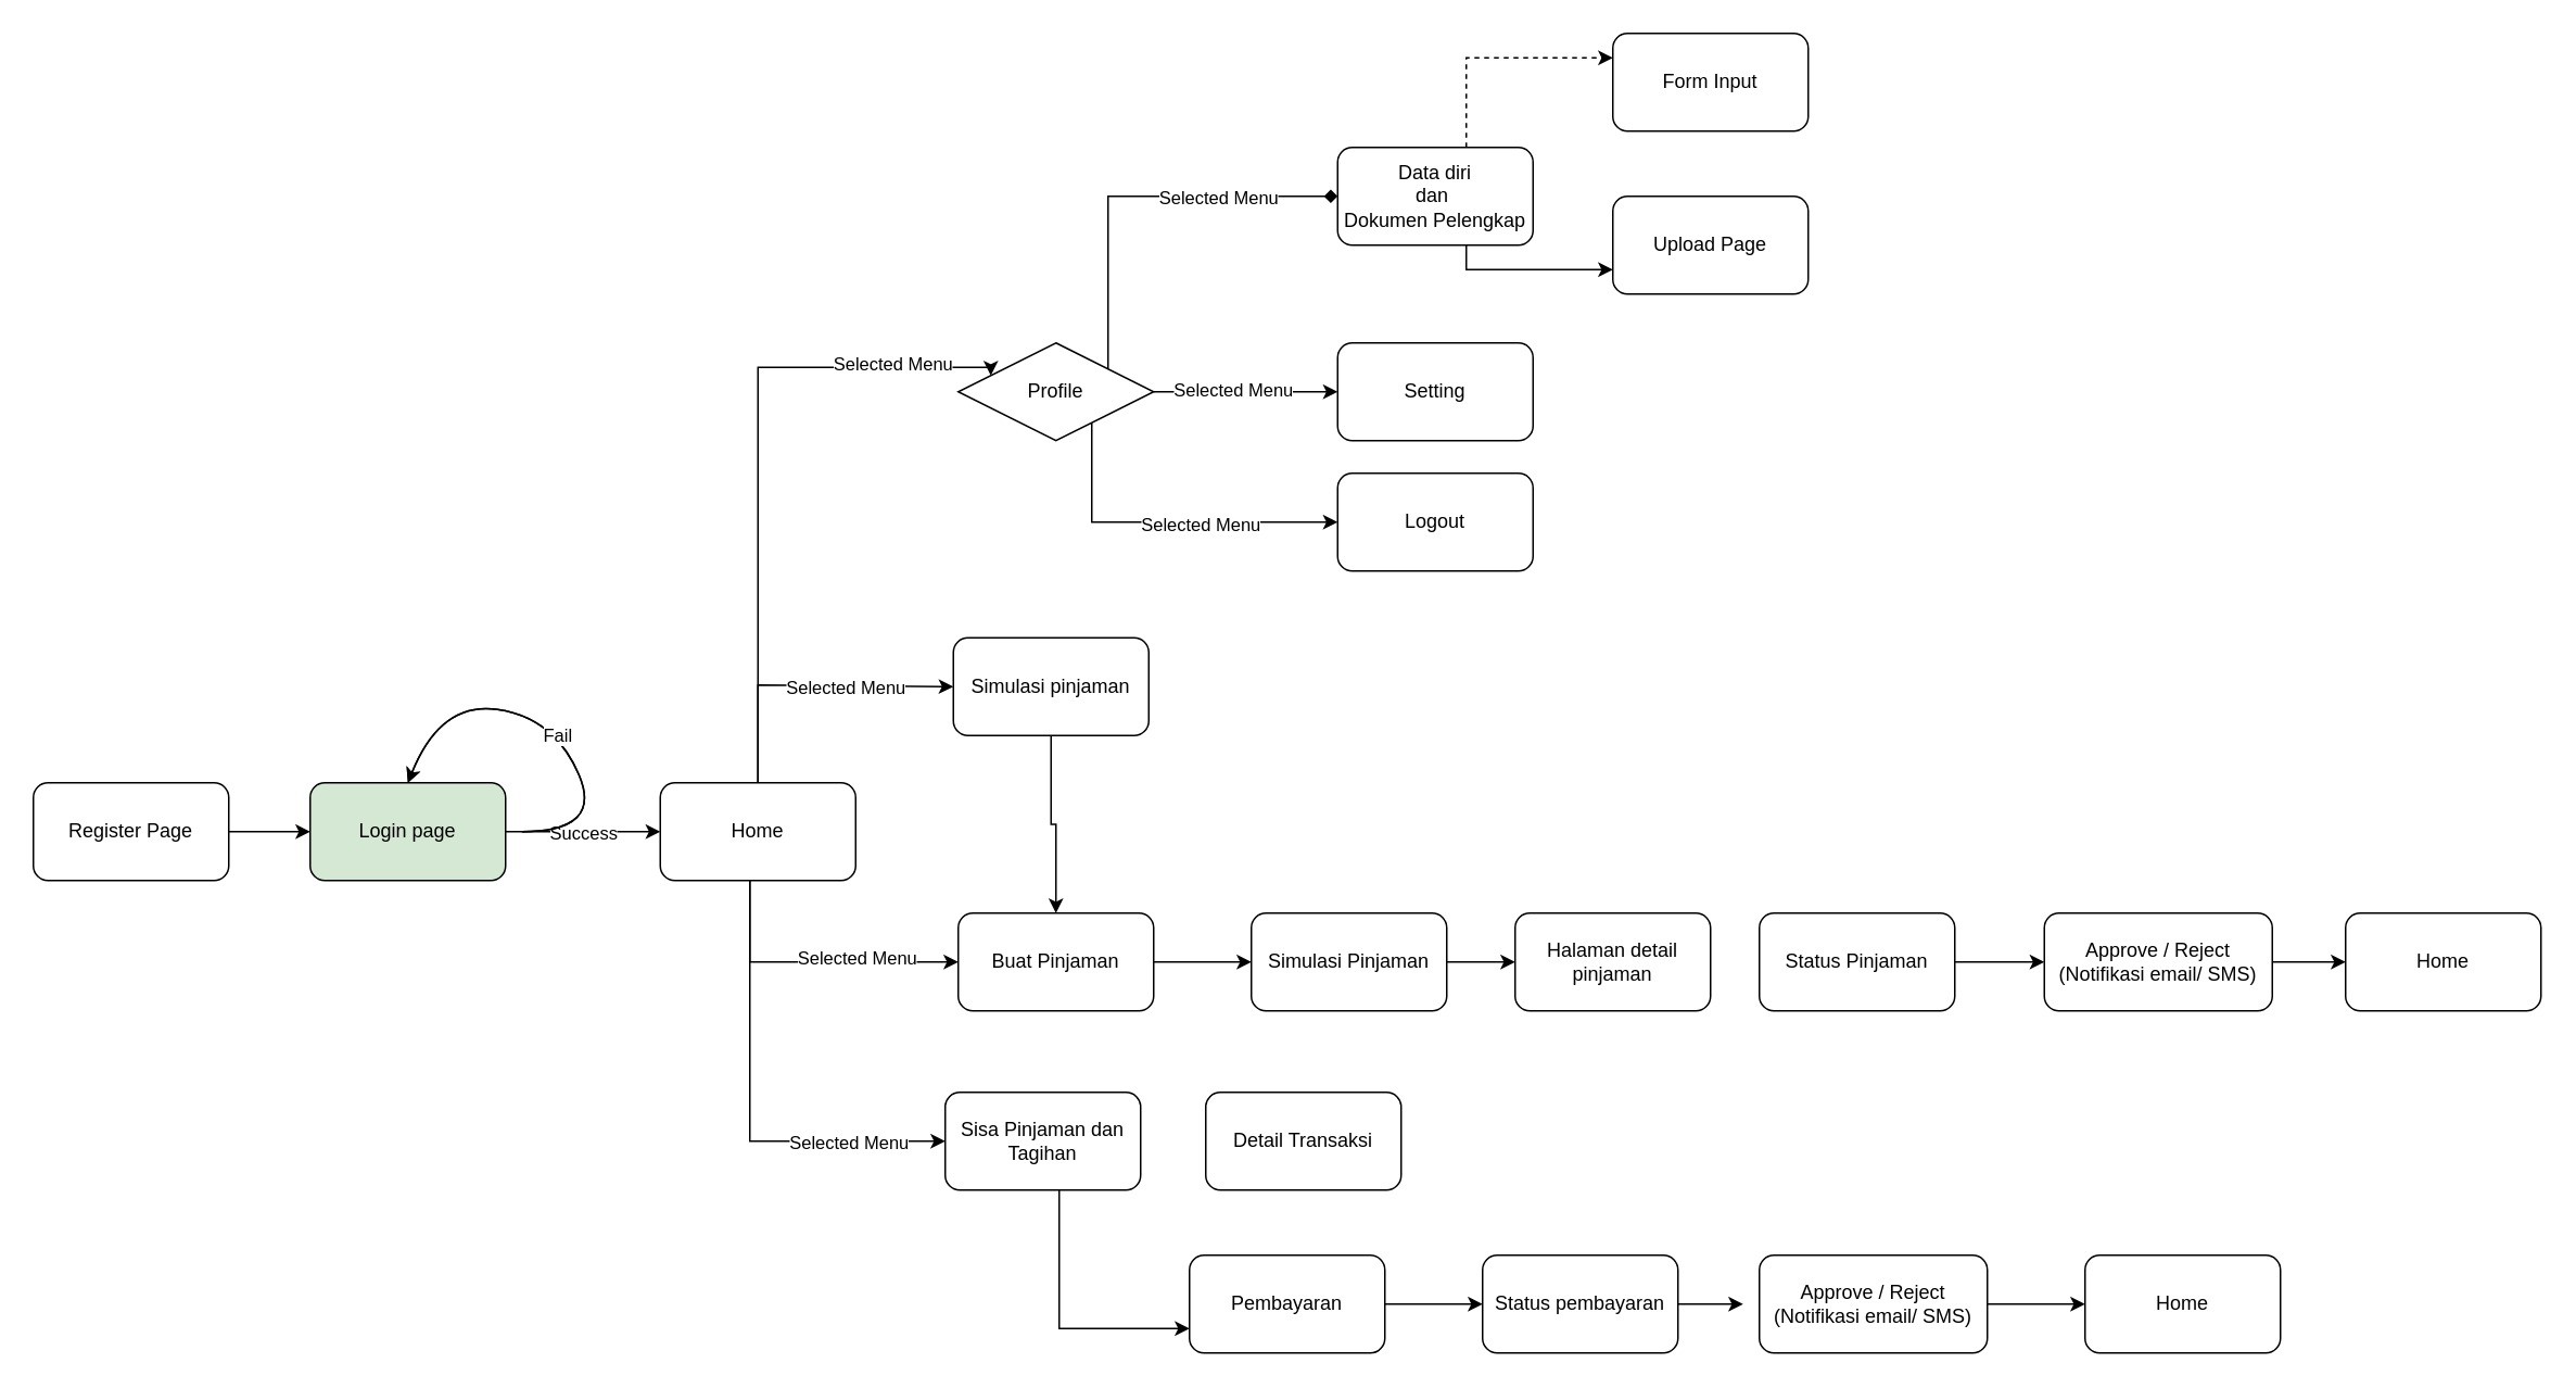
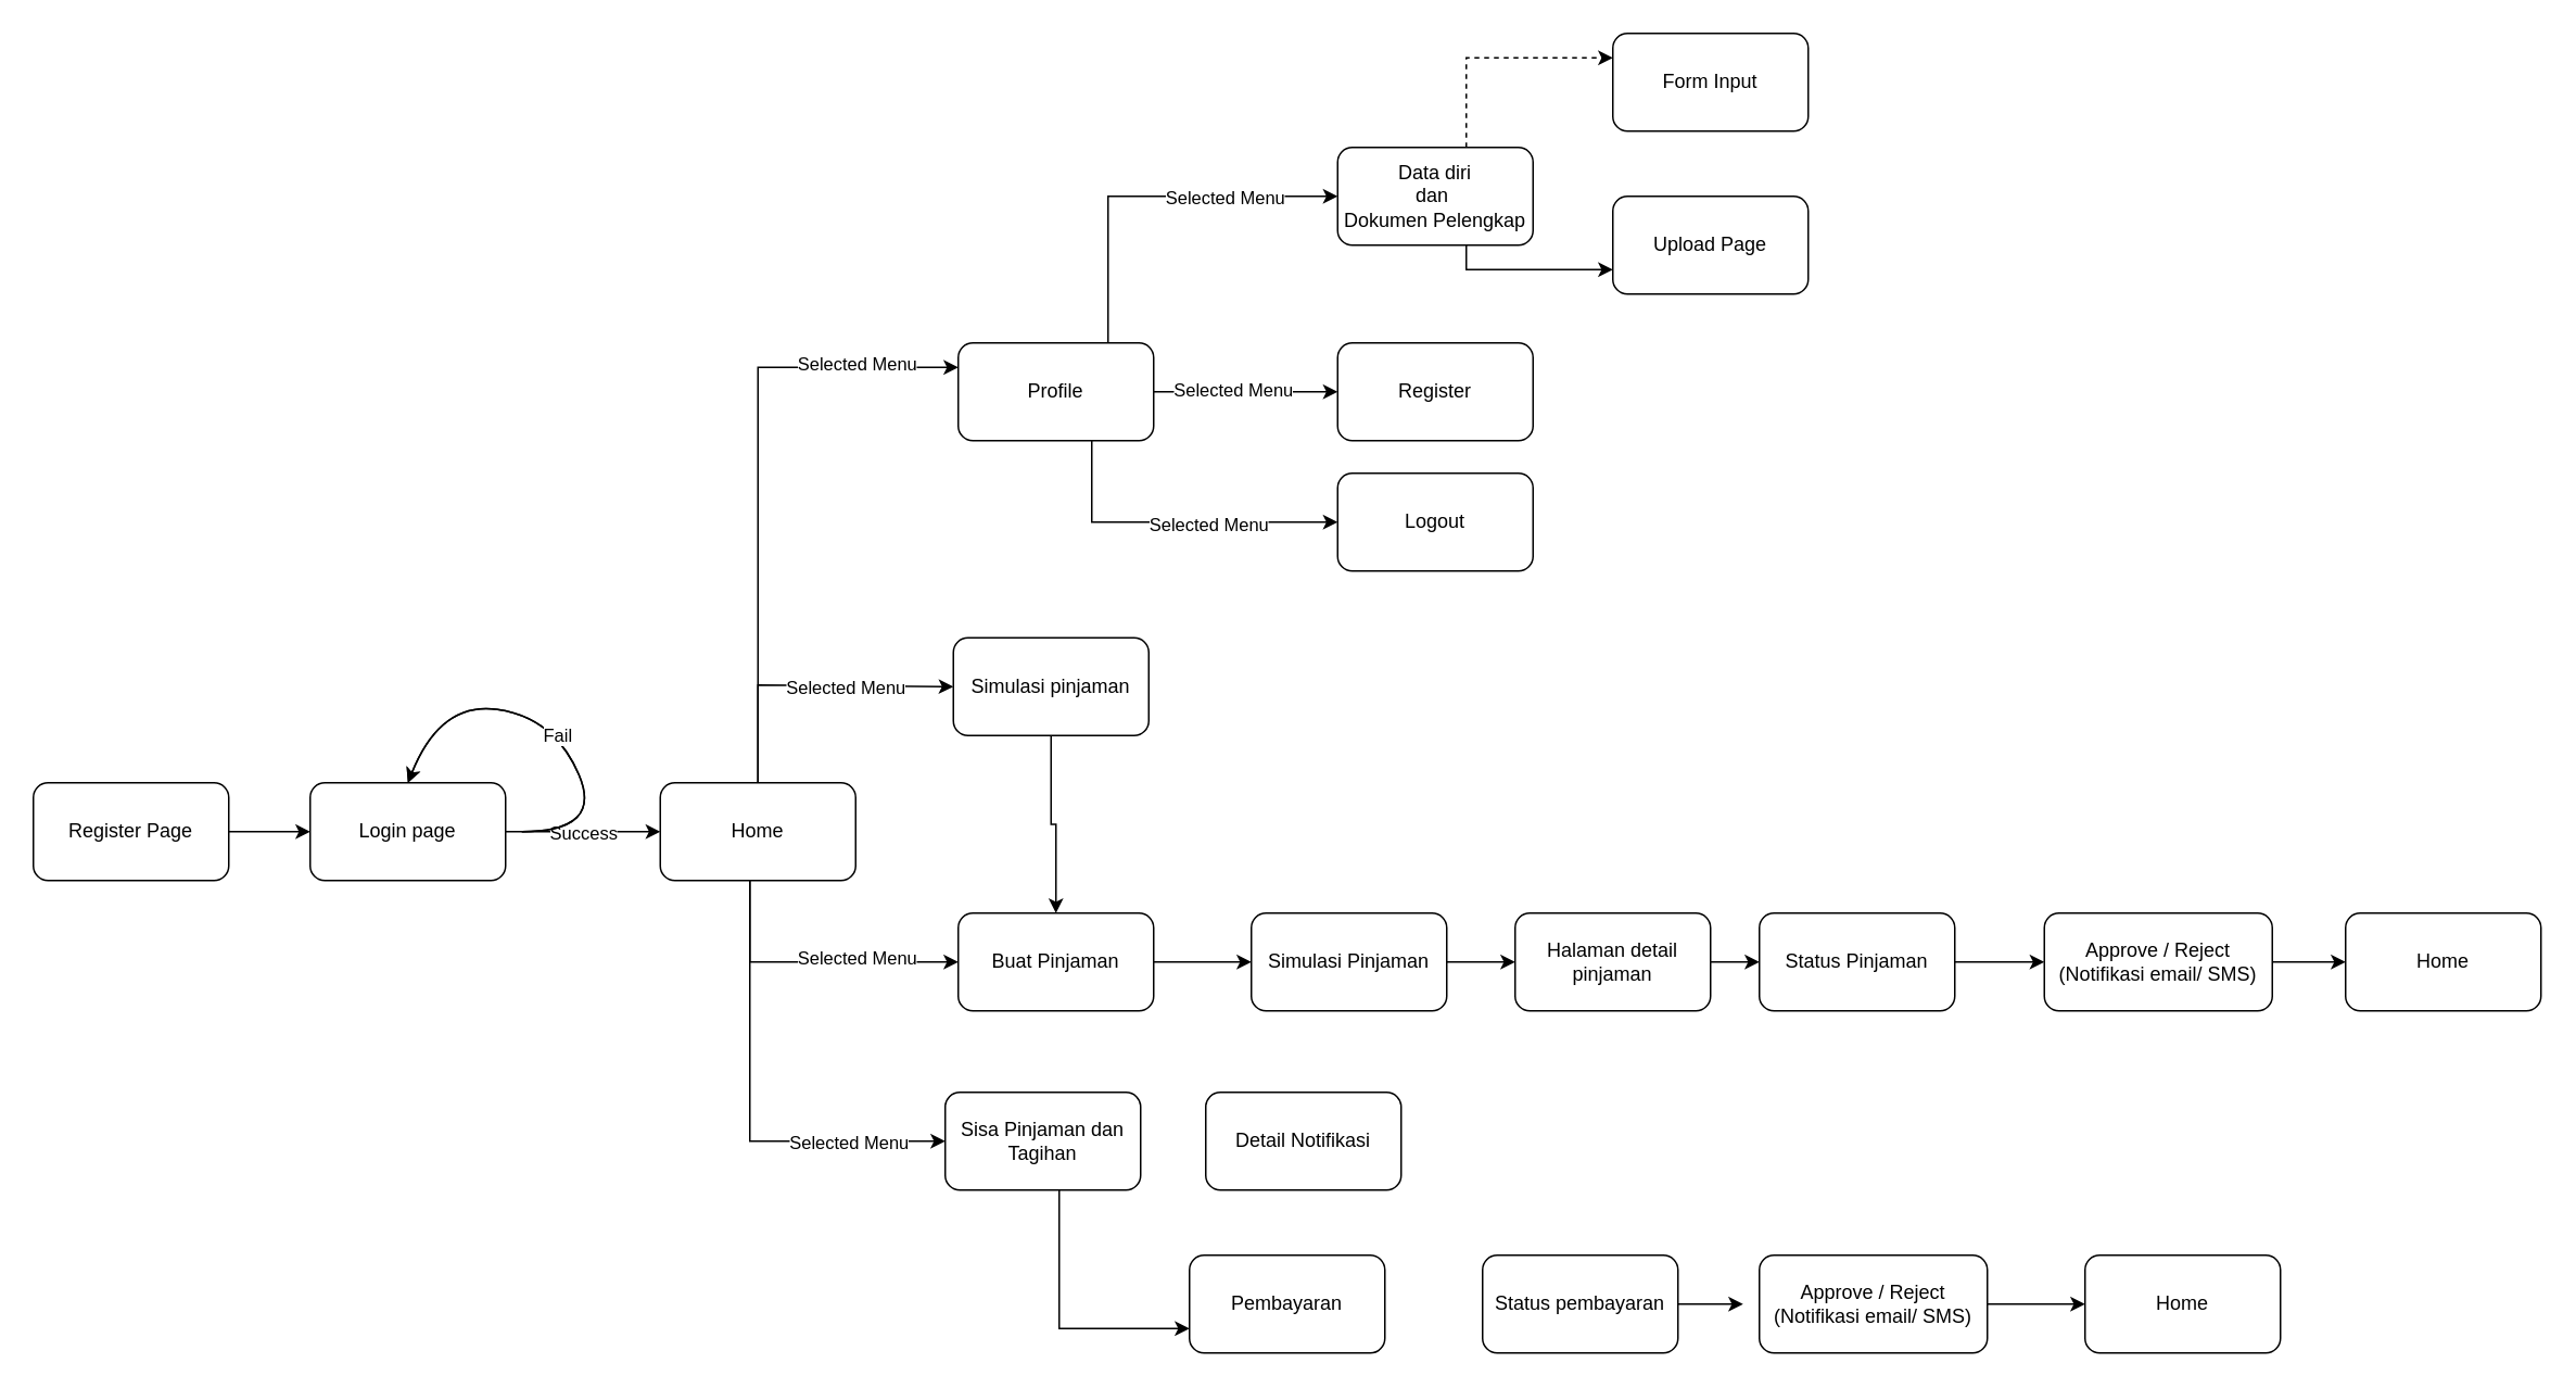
- <mxCell id="19" style="edgeStyle=orthogonalEdgeStyle;rounded=0;orthogonalLoop=1;jettySize=auto;html=1;entryX=0;entryY=0.5;entryDx=0;entryDy=0;endArrow=diamond;" edge="1" parent="1" source="25" target="39"><mxGeometry relative="1" as="geometry"><Array as="points"><mxPoint x="680" y="120" /></Array></mxGeometry></mxCell>
+ <mxCell id="19" style="edgeStyle=orthogonalEdgeStyle;rounded=0;orthogonalLoop=1;jettySize=auto;html=1;entryX=0;entryY=0.5;entryDx=0;entryDy=0;" edge="1" parent="1" source="25" target="39"><mxGeometry relative="1" as="geometry"><Array as="points"><mxPoint x="680" y="120" /></Array></mxGeometry></mxCell>
- <mxCell id="25" value="Profile" style="rhombus;whiteSpace=wrap;html=1;" vertex="1" parent="1"><mxGeometry x="588" y="210" width="120" height="60" as="geometry" /></mxCell>
+ <mxCell id="25" value="Profile" style="rounded=1;whiteSpace=wrap;html=1;" vertex="1" parent="1"><mxGeometry x="588" y="210" width="120" height="60" as="geometry" /></mxCell>
- <mxCell id="40" value="Setting" style="rounded=1;whiteSpace=wrap;html=1;" vertex="1" parent="1"><mxGeometry x="821" y="210" width="120" height="60" as="geometry" /></mxCell>
+ <mxCell id="40" value="Register" style="rounded=1;whiteSpace=wrap;html=1;" vertex="1" parent="1"><mxGeometry x="821" y="210" width="120" height="60" as="geometry" /></mxCell>
- <mxCell id="6" value="Login page" style="rounded=1;whiteSpace=wrap;html=1;fillColor=#d5e8d4;" vertex="1" parent="1"><mxGeometry x="190" y="480" width="120" height="60" as="geometry" /></mxCell>
+ <mxCell id="6" value="Login page" style="rounded=1;whiteSpace=wrap;html=1;" vertex="1" parent="1"><mxGeometry x="190" y="480" width="120" height="60" as="geometry" /></mxCell>
+ <mxCell id="46" style="edgeStyle=orthogonalEdgeStyle;rounded=0;orthogonalLoop=1;jettySize=auto;html=1;exitX=1;exitY=0.5;exitDx=0;exitDy=0;entryX=0;entryY=0.5;entryDx=0;entryDy=0;" edge="1" parent="1" source="47" target="33"><mxGeometry relative="1" as="geometry" /></mxCell>
- <mxCell id="36" value="Detail Transaksi" style="rounded=1;whiteSpace=wrap;html=1;" vertex="1" parent="1"><mxGeometry x="740" y="670" width="120" height="60" as="geometry" /></mxCell>
+ <mxCell id="36" value="Detail Notifikasi" style="rounded=1;whiteSpace=wrap;html=1;" vertex="1" parent="1"><mxGeometry x="740" y="670" width="120" height="60" as="geometry" /></mxCell>
- <mxCell id="49" style="edgeStyle=orthogonalEdgeStyle;rounded=0;orthogonalLoop=1;jettySize=auto;html=1;" edge="1" parent="1" source="50" target="52"><mxGeometry relative="1" as="geometry" /></mxCell>
